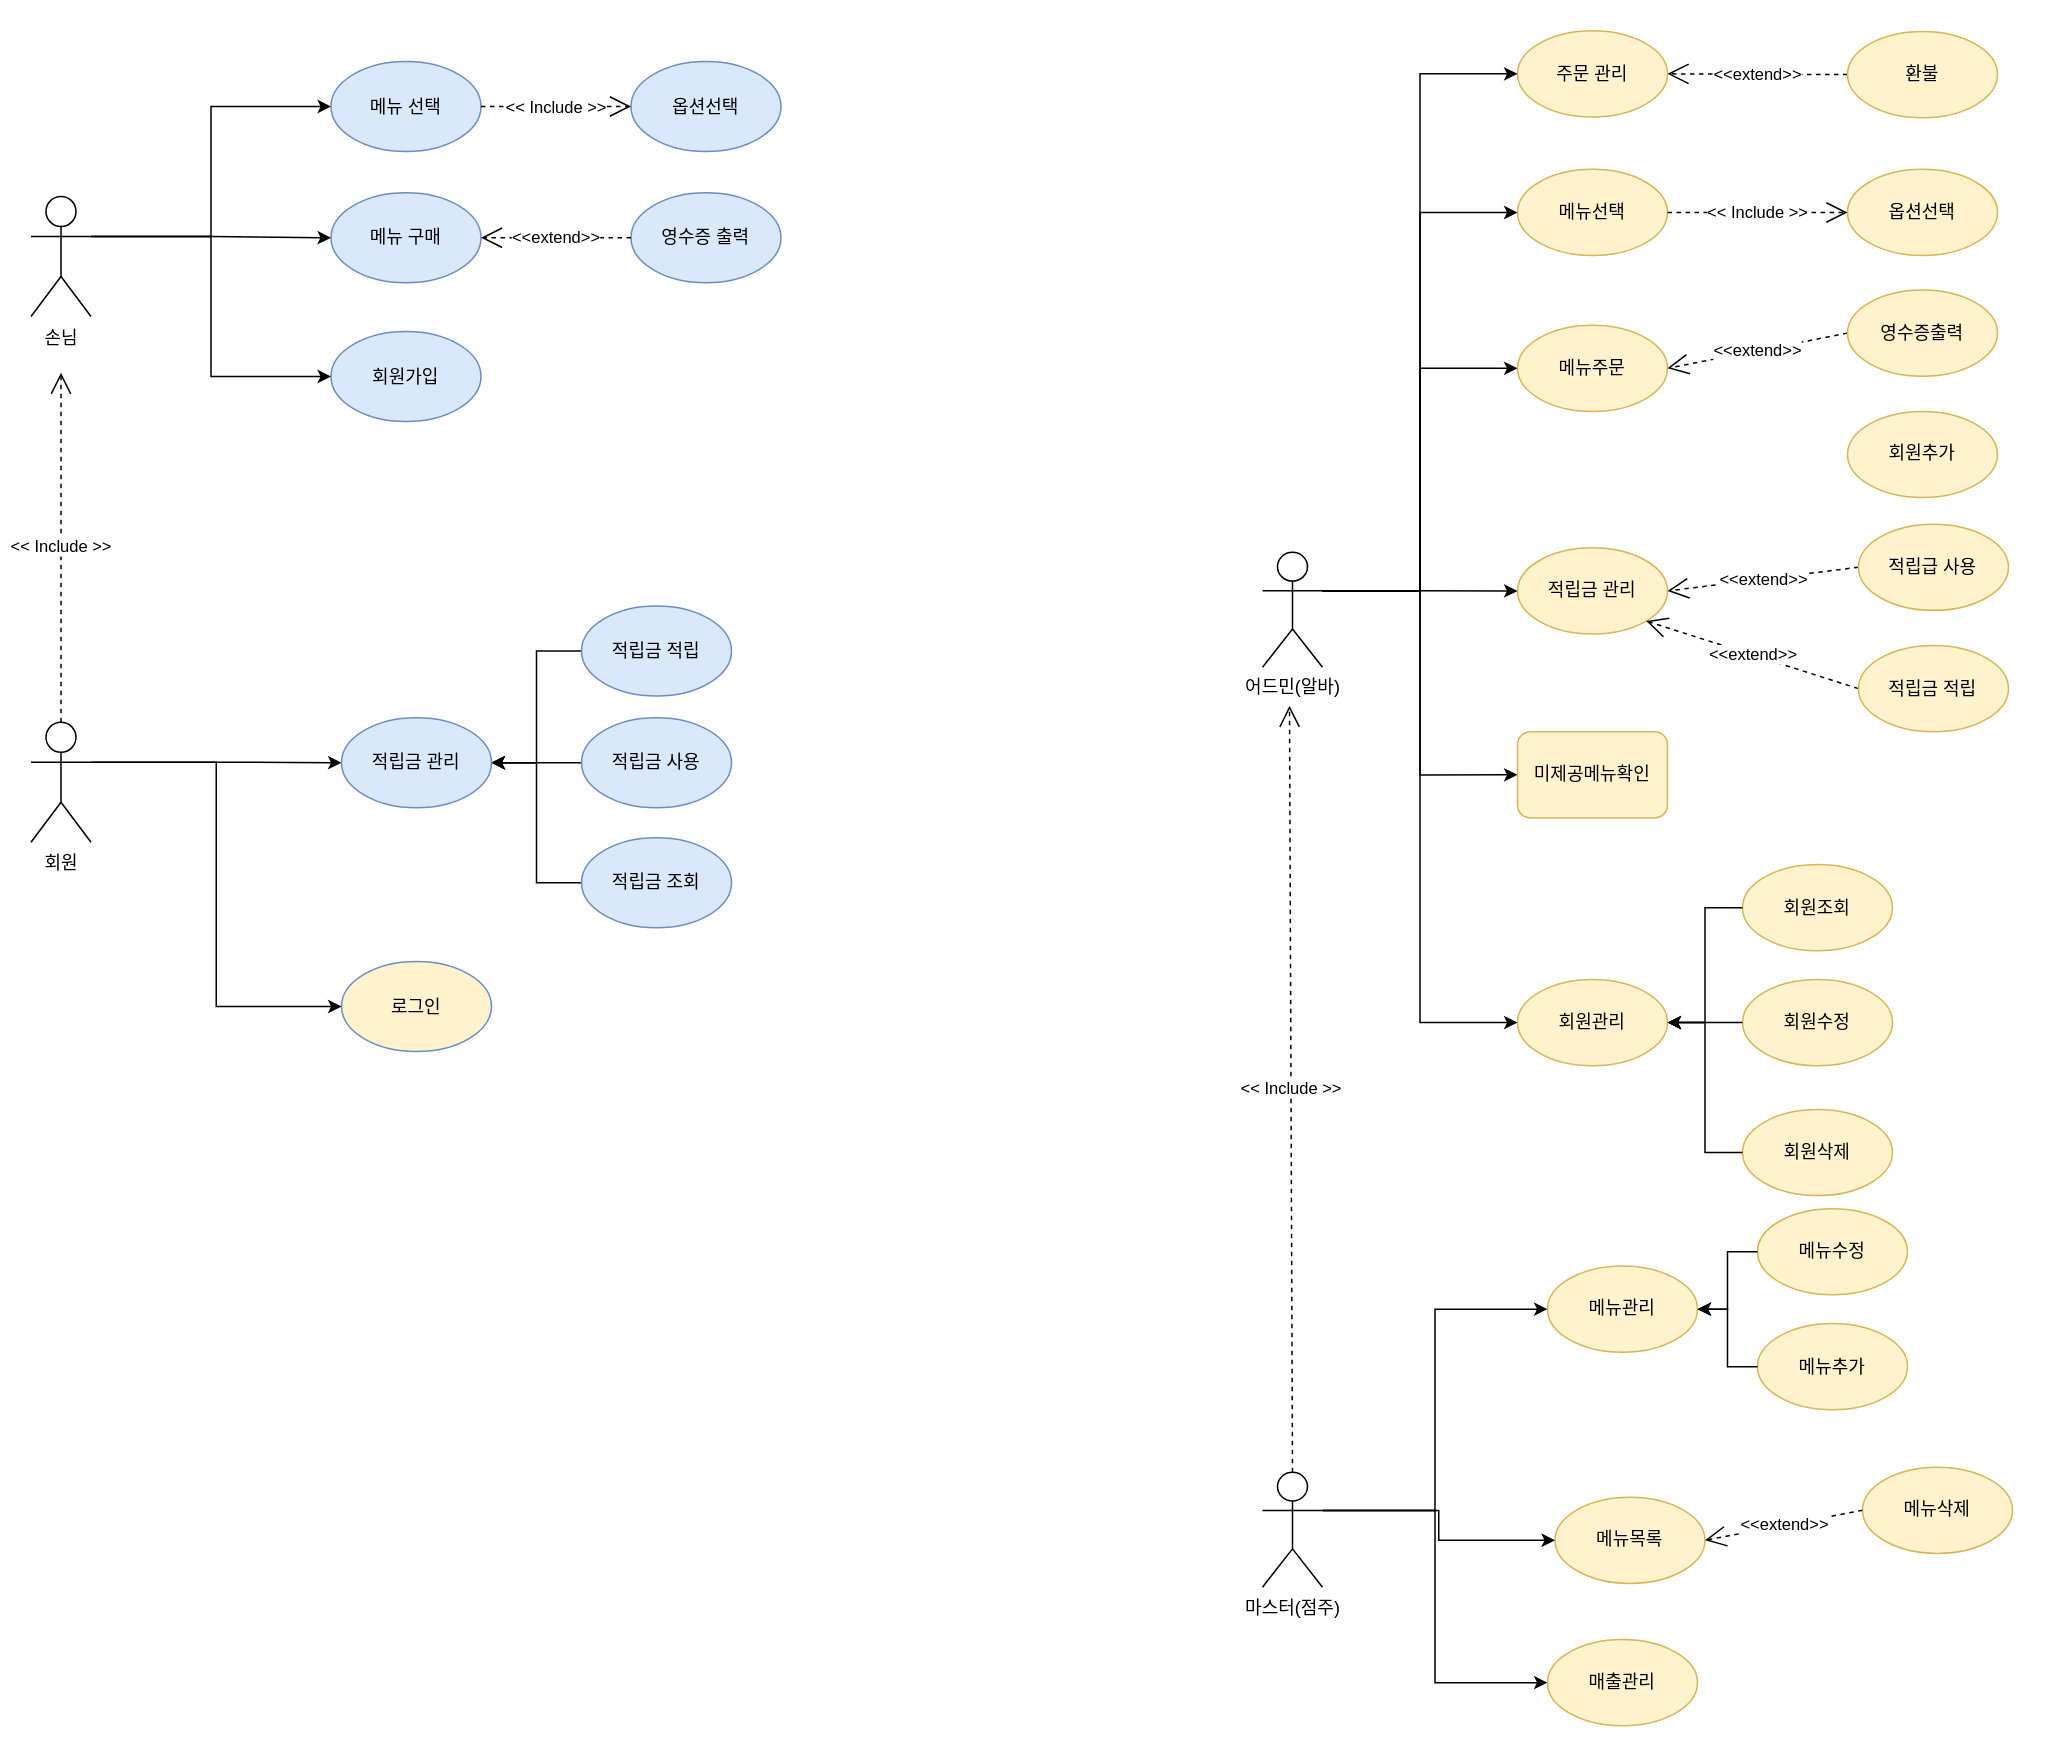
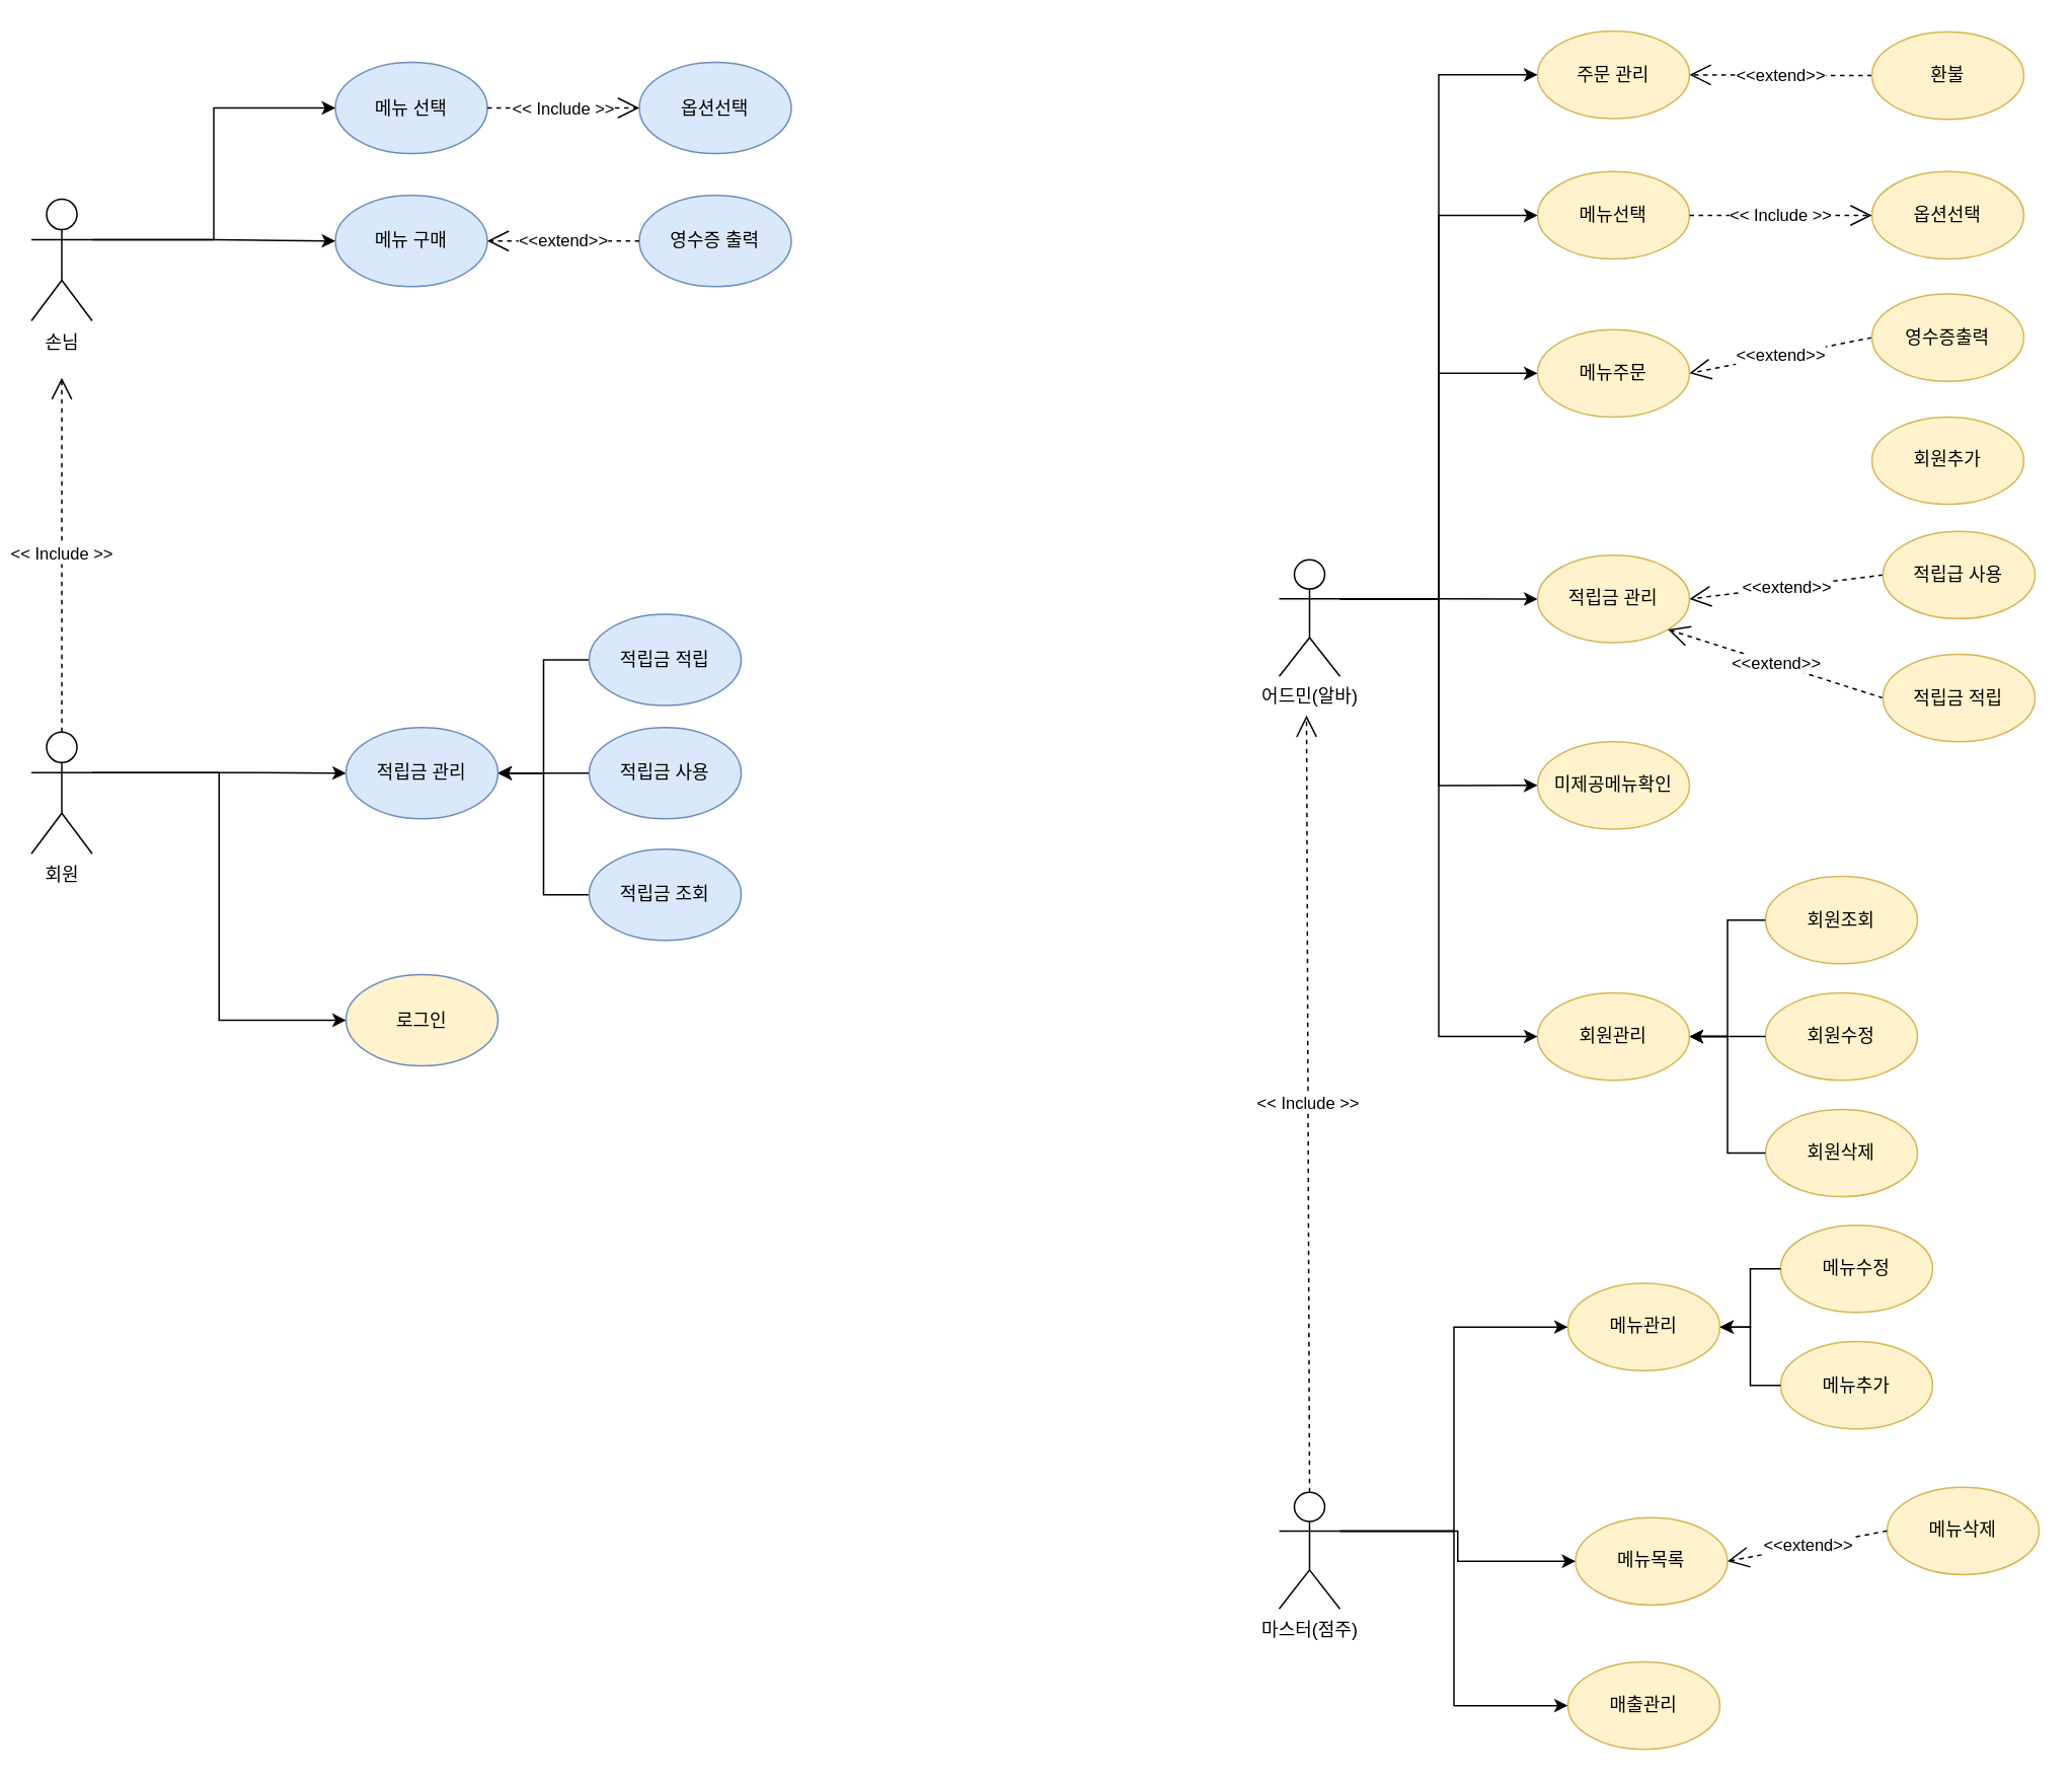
- <mxCell id="13" style="edgeStyle=orthogonalEdgeStyle;rounded=0;orthogonalLoop=1;jettySize=auto;html=1;exitX=1;exitY=0.333;exitDx=0;exitDy=0;exitPerimeter=0;entryX=0;entryY=0.5;entryDx=0;entryDy=0;" edge="1" parent="1" source="14" target="7"><mxGeometry relative="1" as="geometry" /></mxCell>
- <mxCell id="7" value="회원가입" style="ellipse;whiteSpace=wrap;html=1;fillColor=#dae8fc;strokeColor=#6c8ebf;" parent="1" vertex="1"><mxGeometry x="220" y="220.5" width="100" height="60" as="geometry" /></mxCell>
- <mxCell id="64" value="미제공메뉴확인" style="whiteSpace=wrap;html=1;fillColor=#fff2cc;strokeColor=#d6b656;rounded=1;" vertex="1" parent="25"><mxGeometry x="171" y="467.322" width="100" height="57.458" as="geometry" /></mxCell>
+ <mxCell id="64" value="미제공메뉴확인" style="ellipse;whiteSpace=wrap;html=1;fillColor=#fff2cc;strokeColor=#d6b656;" vertex="1" parent="25"><mxGeometry x="171" y="467.322" width="100" height="57.458" as="geometry" /></mxCell>
- <mxCell id="31" value="회원삭제" style="ellipse;whiteSpace=wrap;html=1;fillColor=#fff2cc;strokeColor=#d6b656;" parent="25" vertex="1"><mxGeometry x="321" y="719.123" width="100" height="57.458" as="geometry" /></mxCell>
+ <mxCell id="31" value="회원삭제" style="ellipse;whiteSpace=wrap;html=1;fillColor=#fff2cc;strokeColor=#d6b656;" parent="25" vertex="1"><mxGeometry x="321" y="709.123" width="100" height="57.458" as="geometry" /></mxCell>
